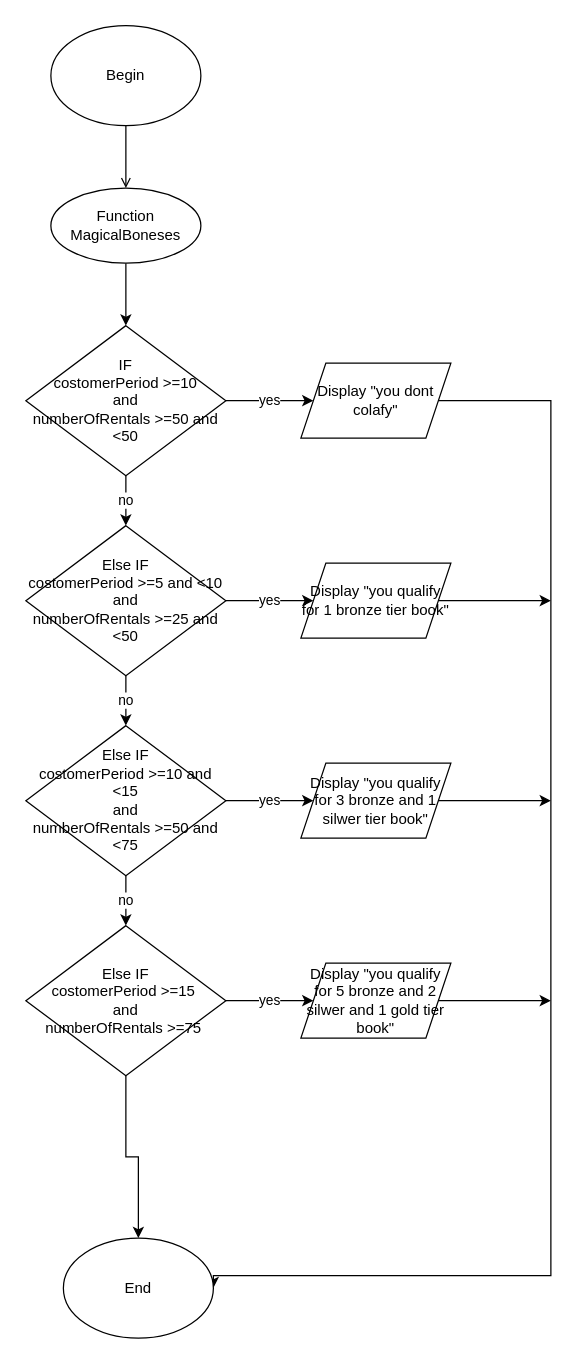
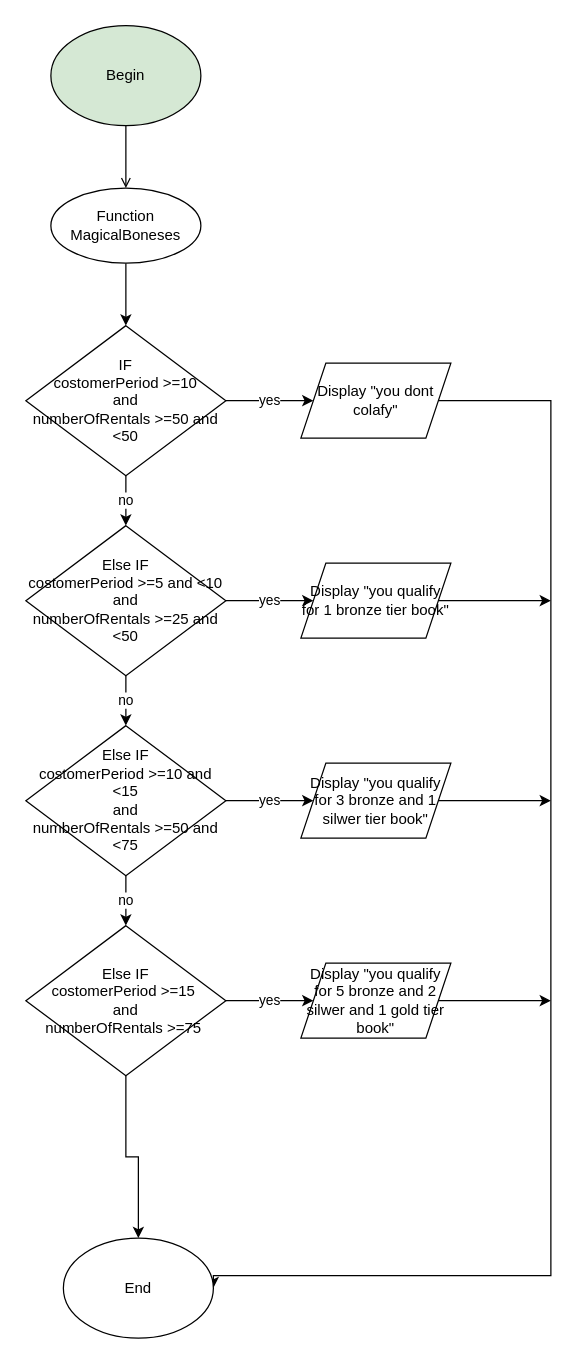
- <mxCell id="3" value="Begin" style="ellipse;whiteSpace=wrap;html=1;" vertex="1" parent="1"><mxGeometry x="40" y="20" width="120" height="80" as="geometry" /></mxCell>
+ <mxCell id="3" value="Begin" style="ellipse;whiteSpace=wrap;html=1;fillColor=#d5e8d4;" vertex="1" parent="1"><mxGeometry x="40" y="20" width="120" height="80" as="geometry" /></mxCell>
